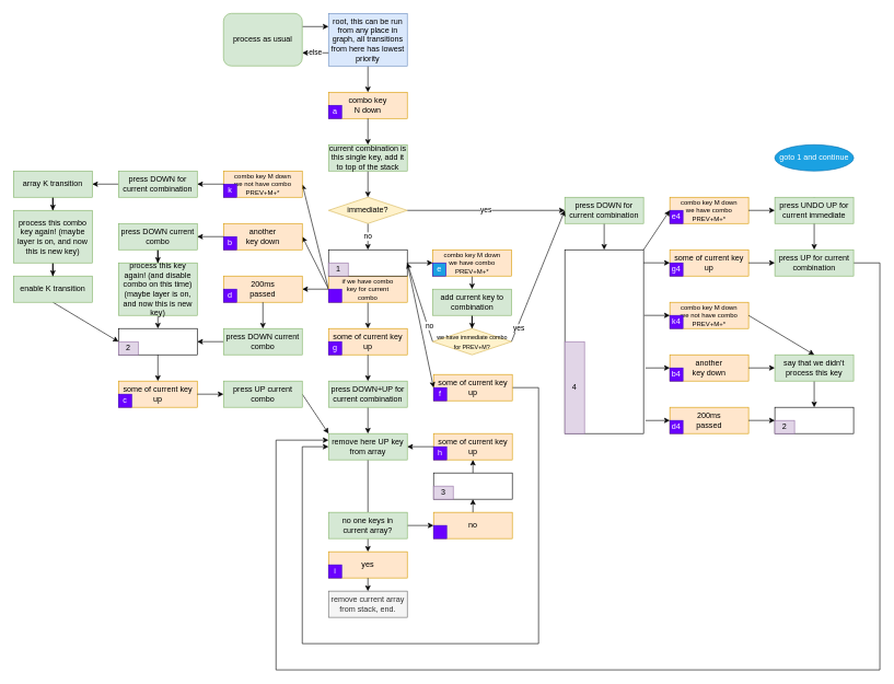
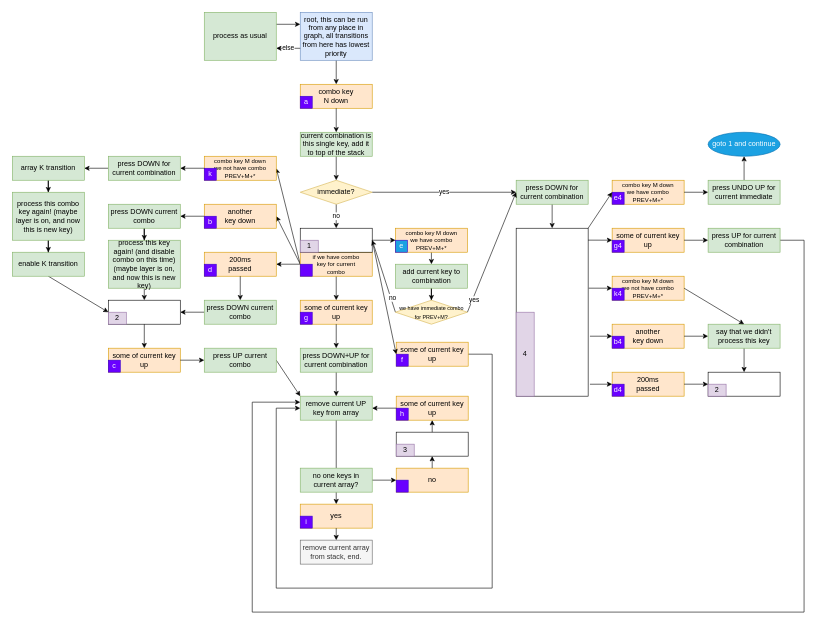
- <mxCell id="24" value="process as usual" style="whiteSpace=wrap;html=1;fillColor=#d5e8d4;strokeColor=#82b366;rounded=1;" parent="1" vertex="1"><mxGeometry x="340" y="20" width="120" height="80" as="geometry" /></mxCell>
+ <mxCell id="24" value="process as usual" style="rounded=0;whiteSpace=wrap;html=1;fillColor=#d5e8d4;strokeColor=#82b366;" parent="1" vertex="1"><mxGeometry x="340" y="20" width="120" height="80" as="geometry" /></mxCell>
- <mxCell id="127" style="edgeStyle=none;rounded=0;orthogonalLoop=1;jettySize=auto;html=1;exitX=0.5;exitY=0;exitDx=0;exitDy=0;" parent="1" source="128" target="139" edge="1"><mxGeometry relative="1" as="geometry"><mxPoint x="1340" y="320" as="targetPoint" /></mxGeometry></mxCell>
+ <mxCell id="127" style="edgeStyle=none;rounded=0;orthogonalLoop=1;jettySize=auto;html=1;exitX=0.5;exitY=0;exitDx=0;exitDy=0;" parent="1" source="128" target="126" edge="1"><mxGeometry relative="1" as="geometry"><mxPoint x="1340" y="320" as="targetPoint" /></mxGeometry></mxCell>
- <mxCell id="8" value="remove here UP key from array" style="rounded=0;whiteSpace=wrap;html=1;fillColor=#d5e8d4;strokeColor=#82b366;" parent="1" vertex="1"><mxGeometry x="500" y="660" width="120" height="40" as="geometry" /></mxCell>
+ <mxCell id="8" value="remove current UP key from array" style="rounded=0;whiteSpace=wrap;html=1;fillColor=#d5e8d4;strokeColor=#82b366;" parent="1" vertex="1"><mxGeometry x="500" y="660" width="120" height="40" as="geometry" /></mxCell>
